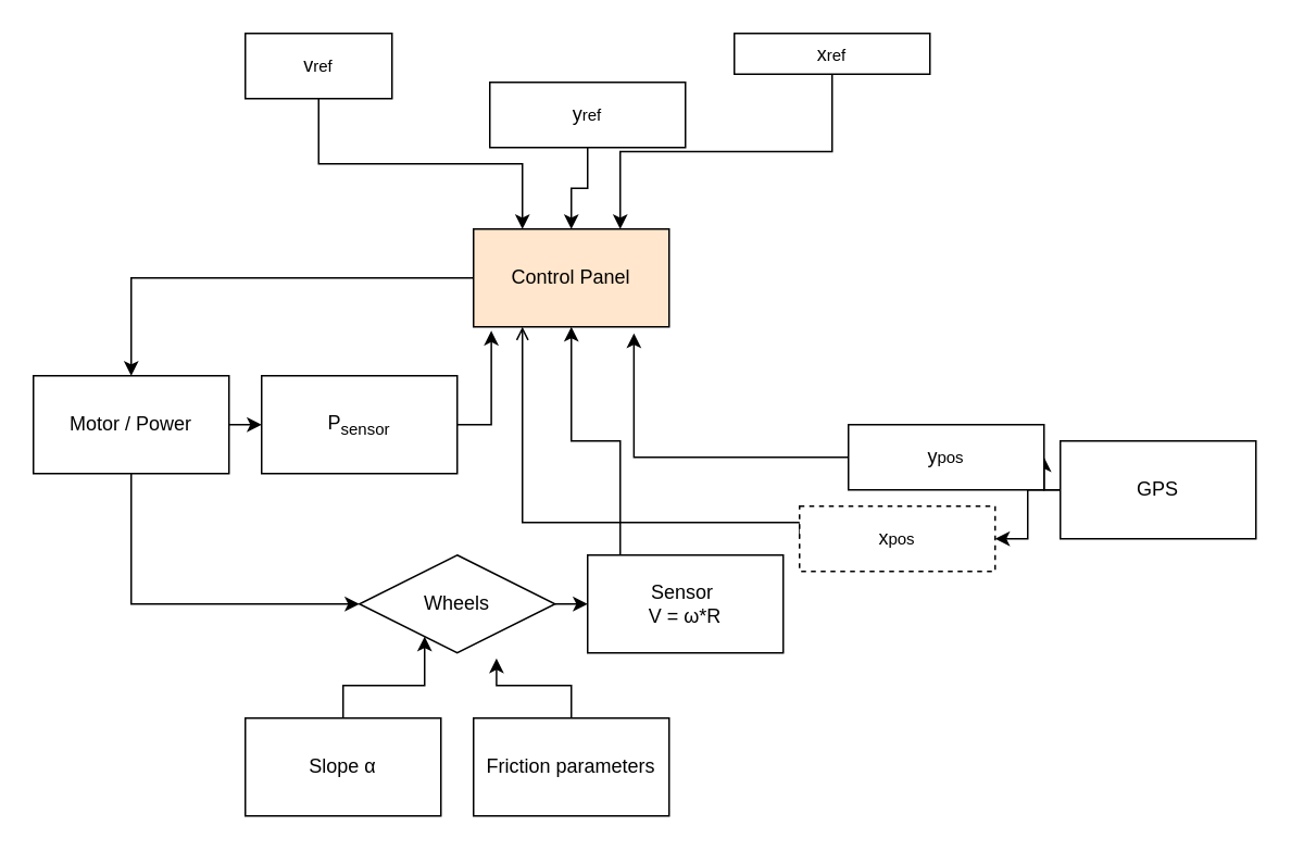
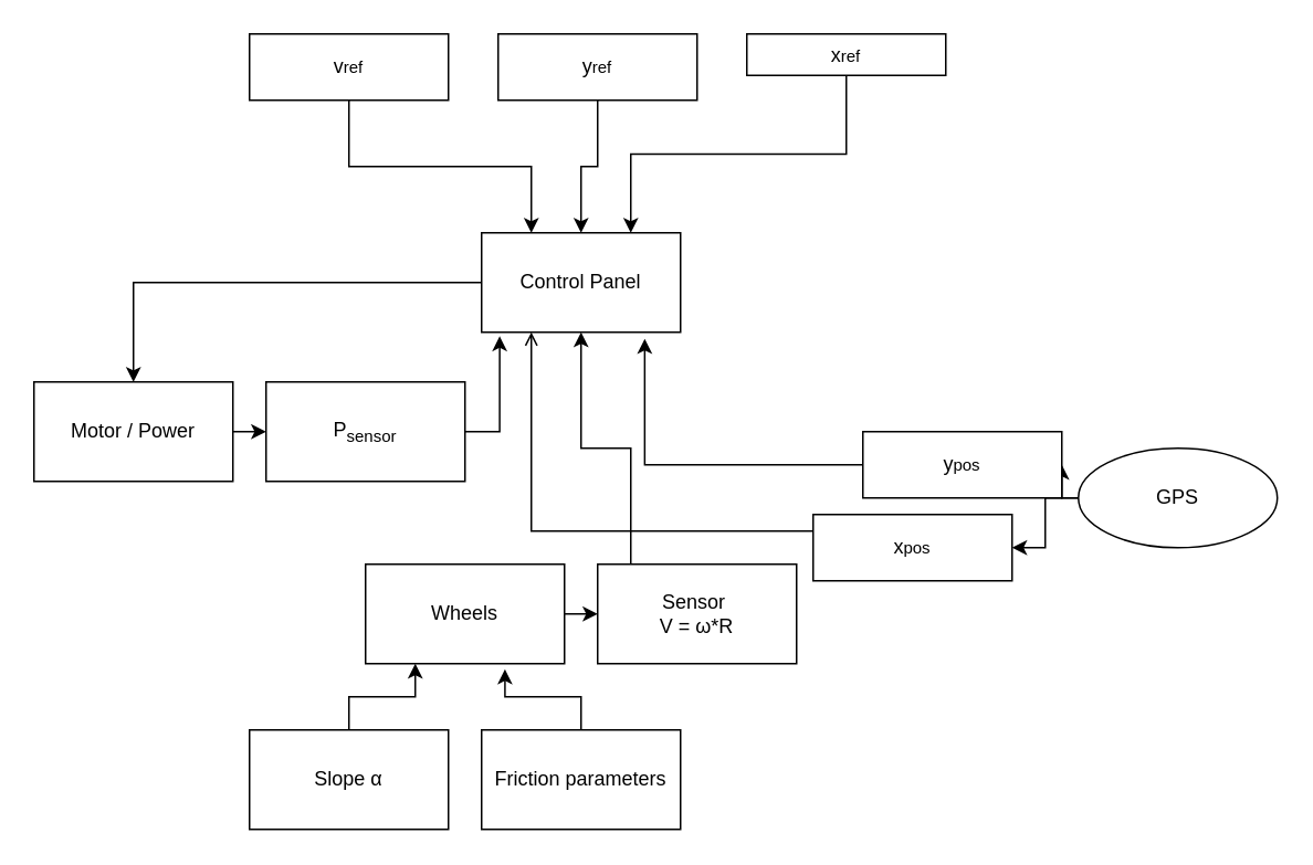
- <mxCell id="9" value="v&lt;span style=&quot;font-size: 10px;&quot;&gt;ref&lt;/span&gt;" style="rounded=0;whiteSpace=wrap;html=1;" vertex="1" parent="1"><mxGeometry x="150" y="20" width="90" height="40" as="geometry" /></mxCell>
+ <mxCell id="9" value="v&lt;span style=&quot;font-size: 10px;&quot;&gt;ref&lt;/span&gt;" style="rounded=0;whiteSpace=wrap;html=1;" vertex="1" parent="1"><mxGeometry x="150" y="20" width="120" height="40" as="geometry" /></mxCell>
- <mxCell id="7" value="y&lt;span style=&quot;font-size: 10px;&quot;&gt;ref&lt;/span&gt;" style="rounded=0;whiteSpace=wrap;html=1;" vertex="1" parent="1"><mxGeometry x="300" y="50" width="120" height="40" as="geometry" /></mxCell>
+ <mxCell id="7" value="y&lt;span style=&quot;font-size: 10px;&quot;&gt;ref&lt;/span&gt;" style="rounded=0;whiteSpace=wrap;html=1;" vertex="1" parent="1"><mxGeometry x="300" y="20" width="120" height="40" as="geometry" /></mxCell>
- <mxCell id="3" value="Control Panel" style="rounded=0;whiteSpace=wrap;html=1;fillColor=#ffe6cc;" vertex="1" parent="1"><mxGeometry x="290" y="140" width="120" height="60" as="geometry" /></mxCell>
+ <mxCell id="3" value="Control Panel" style="rounded=0;whiteSpace=wrap;html=1;" vertex="1" parent="1"><mxGeometry x="290" y="140" width="120" height="60" as="geometry" /></mxCell>
- <mxCell id="19" value="GPS" style="rounded=0;whiteSpace=wrap;html=1;" vertex="1" parent="1"><mxGeometry x="650" y="270" width="120" height="60" as="geometry" /></mxCell>
+ <mxCell id="19" value="GPS" style="ellipse;whiteSpace=wrap;html=1;" vertex="1" parent="1"><mxGeometry x="650" y="270" width="120" height="60" as="geometry" /></mxCell>
- <mxCell id="21" value="x&lt;span style=&quot;font-size: 10px;&quot;&gt;pos&lt;/span&gt;" style="rounded=0;whiteSpace=wrap;html=1;dashed=1;" vertex="1" parent="1"><mxGeometry x="490" y="310" width="120" height="40" as="geometry" /></mxCell>
+ <mxCell id="21" value="x&lt;span style=&quot;font-size: 10px;&quot;&gt;pos&lt;/span&gt;" style="rounded=0;whiteSpace=wrap;html=1;" vertex="1" parent="1"><mxGeometry x="490" y="310" width="120" height="40" as="geometry" /></mxCell>
- <mxCell id="10" style="edgeStyle=orthogonalEdgeStyle;rounded=0;orthogonalLoop=1;jettySize=auto;html=1;exitX=0.5;exitY=1;exitDx=0;exitDy=0;entryX=0;entryY=0.5;entryDx=0;entryDy=0;" edge="1" parent="1" source="12" target="14"><mxGeometry relative="1" as="geometry" /></mxCell>
- <mxCell id="14" value="Wheels" style="rhombus;whiteSpace=wrap;html=1;" vertex="1" parent="1"><mxGeometry x="220" y="340" width="120" height="60" as="geometry" /></mxCell>
+ <mxCell id="14" value="Wheels" style="rounded=0;whiteSpace=wrap;html=1;" vertex="1" parent="1"><mxGeometry x="220" y="340" width="120" height="60" as="geometry" /></mxCell>
